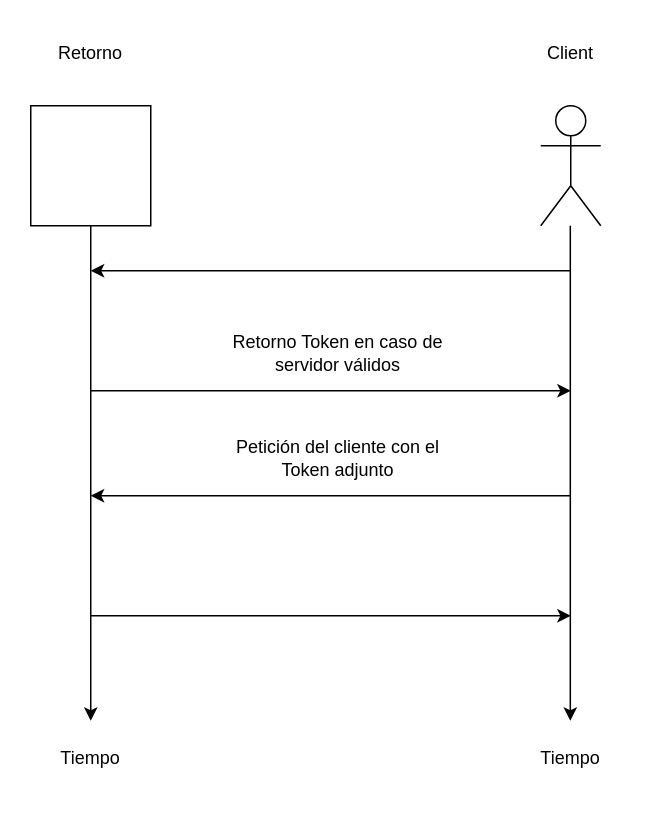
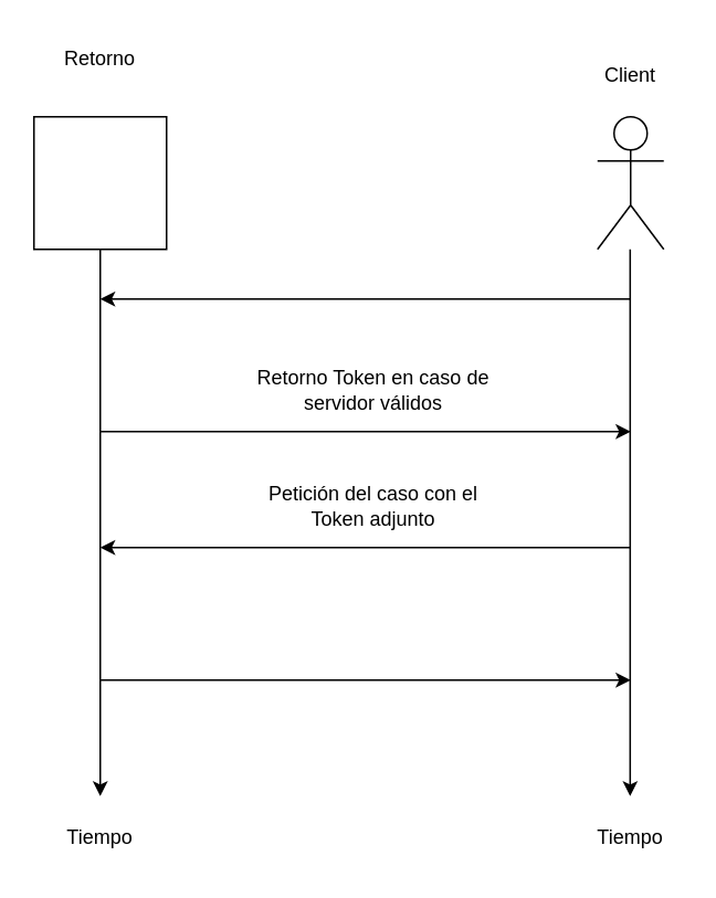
- <mxCell id="13" value="Client" style="text;html=1;align=center;verticalAlign=middle;whiteSpace=wrap;rounded=0;" vertex="1" parent="1"><mxGeometry x="350" y="20" width="60" height="30" as="geometry" /></mxCell>
+ <mxCell id="13" value="Client" style="text;html=1;align=center;verticalAlign=middle;whiteSpace=wrap;rounded=0;" vertex="1" parent="1"><mxGeometry x="350" y="30" width="60" height="30" as="geometry" /></mxCell>
- <mxCell id="11" value="Petición del cliente con el Token adjunto" style="text;html=1;align=center;verticalAlign=middle;whiteSpace=wrap;rounded=0;" vertex="1" parent="1"><mxGeometry x="150" y="290" width="150" height="30" as="geometry" /></mxCell>
+ <mxCell id="11" value="Petición del caso con el Token adjunto" style="text;html=1;align=center;verticalAlign=middle;whiteSpace=wrap;rounded=0;" vertex="1" parent="1"><mxGeometry x="150" y="290" width="150" height="30" as="geometry" /></mxCell>
